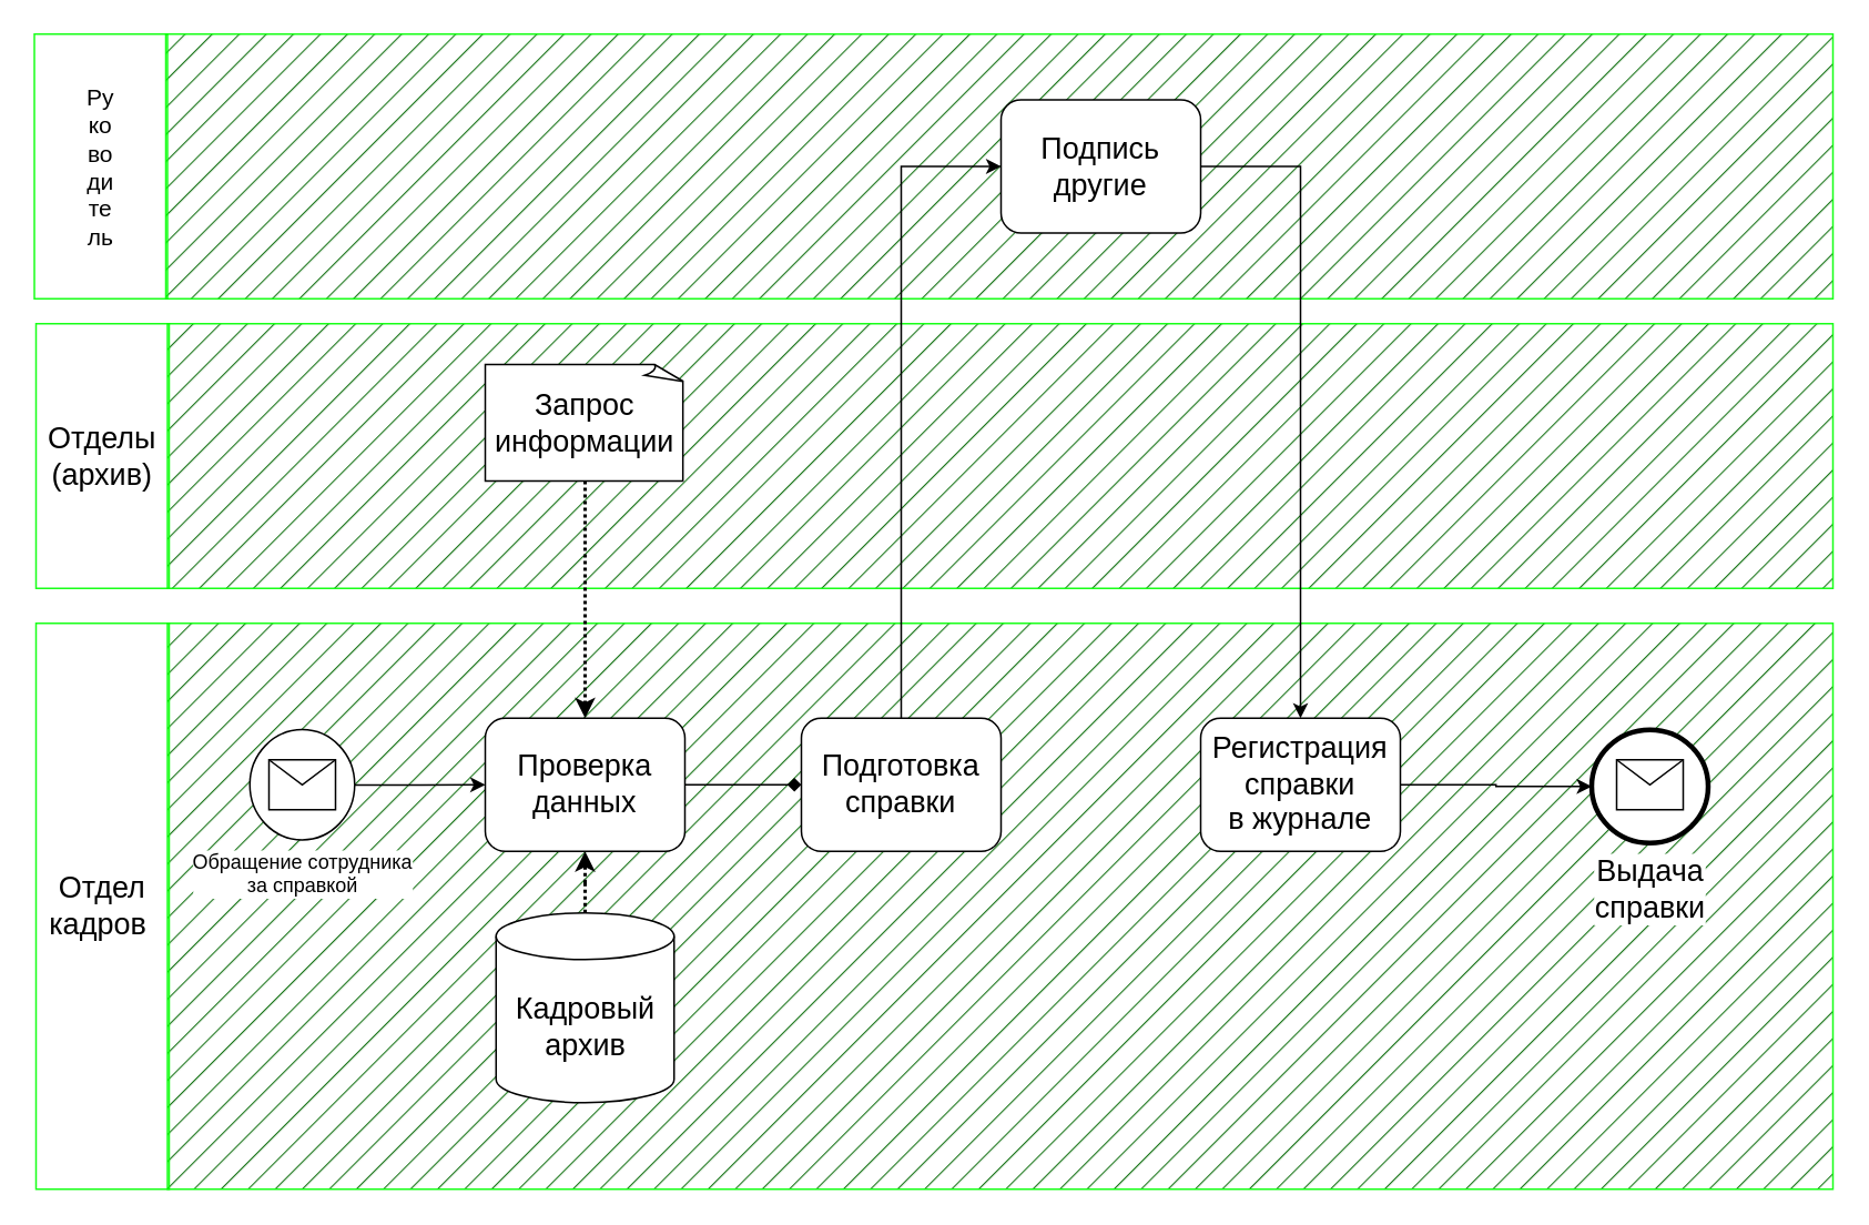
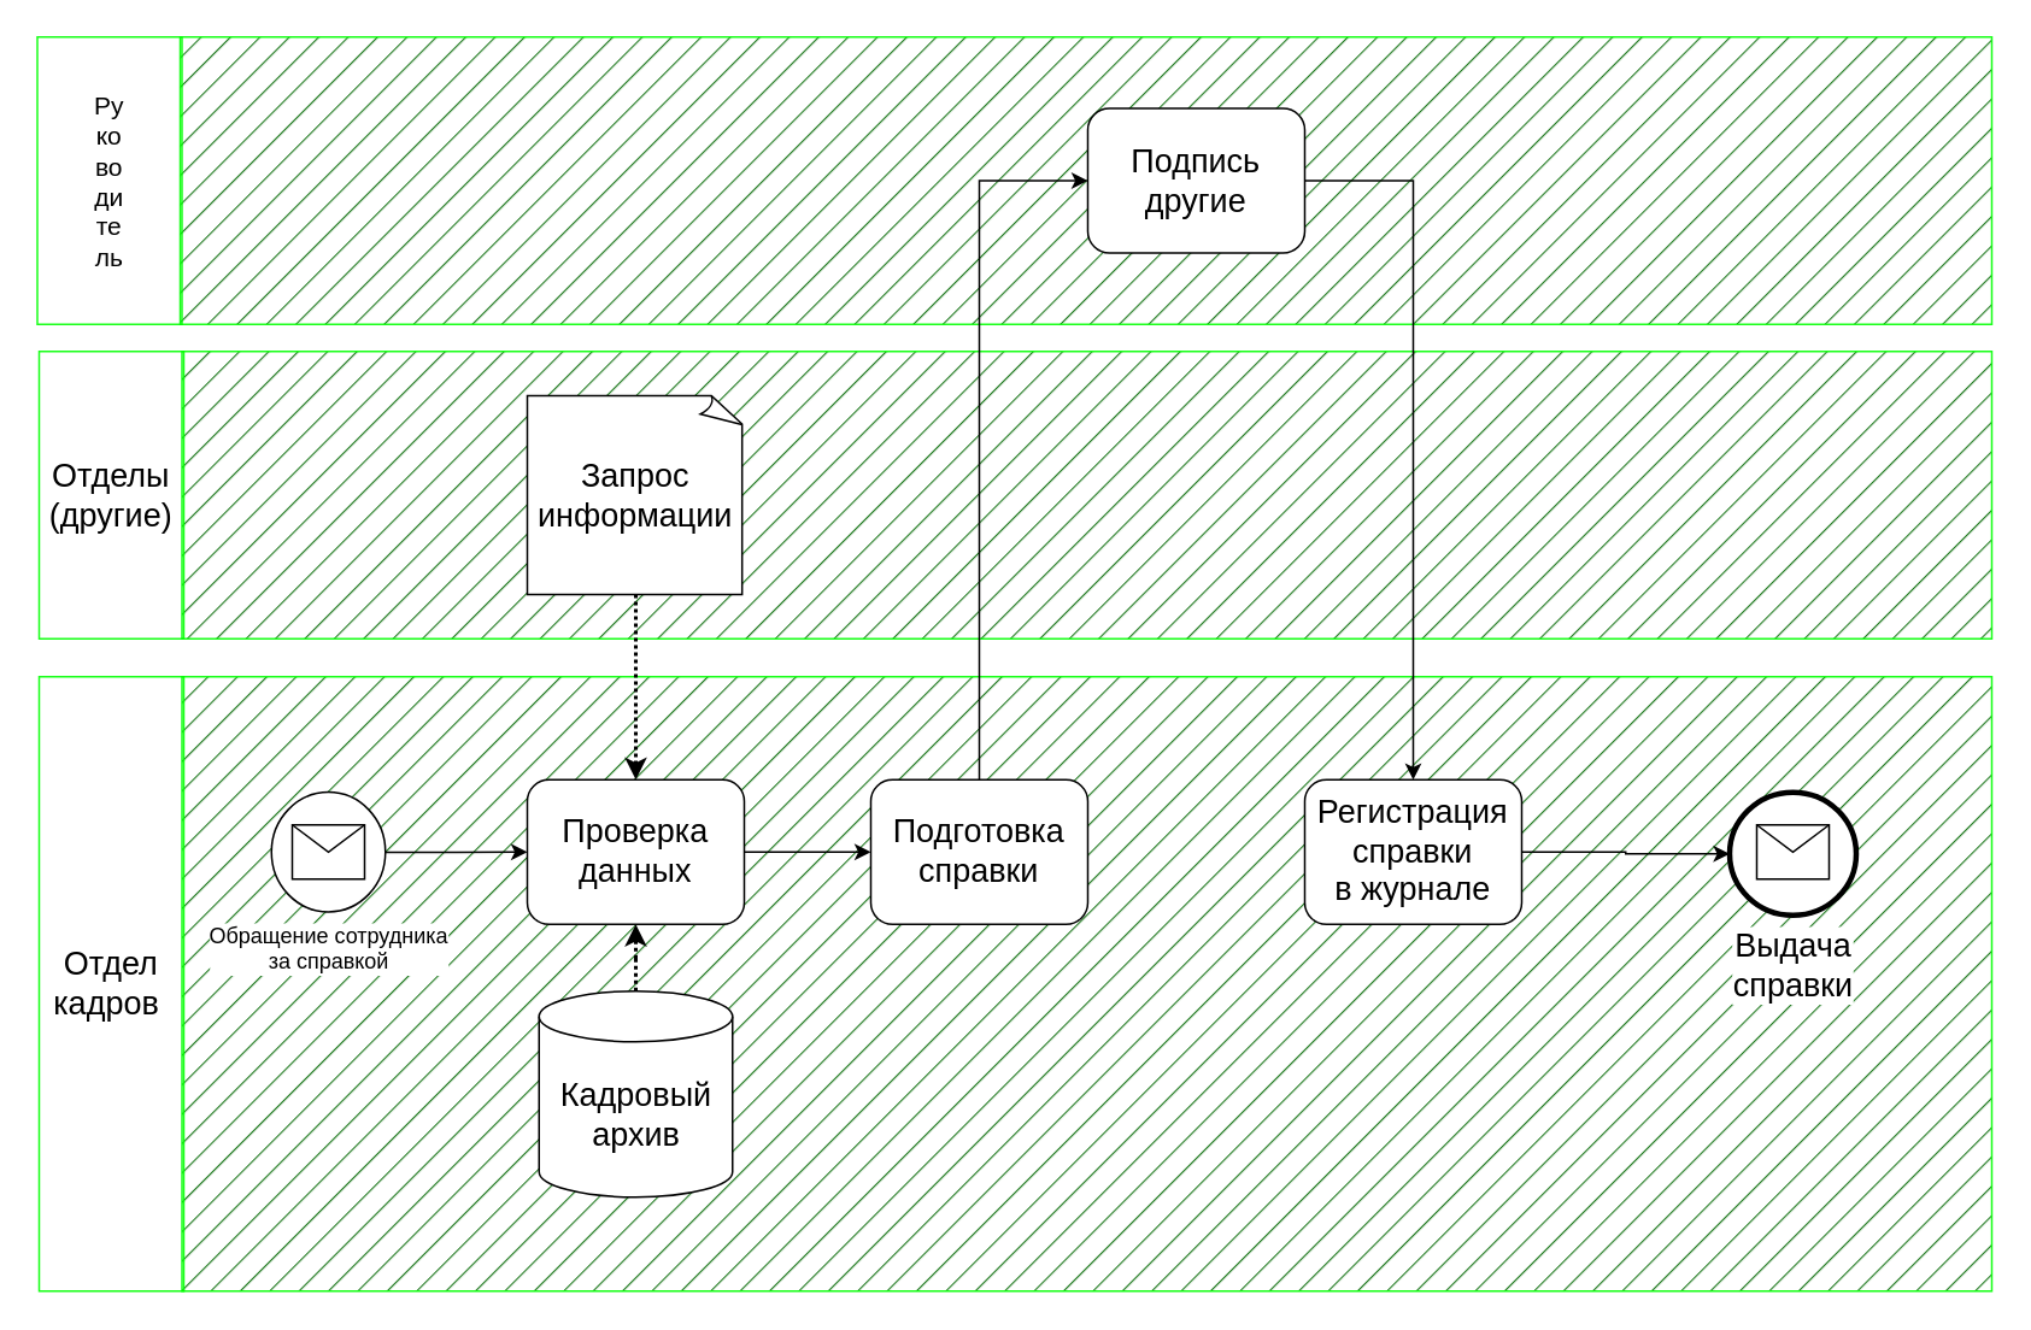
- <mxCell id="24" value="&lt;span style=&quot;font-size: 18px;&quot;&gt;Запрос&lt;br&gt;&lt;/span&gt;&lt;font style=&quot;font-size: 18px;&quot;&gt;информации&lt;/font&gt;" style="whiteSpace=wrap;html=1;shape=mxgraph.basic.document" vertex="1" parent="1"><mxGeometry x="291" y="218.5" width="120" height="70" as="geometry" /></mxCell>
+ <mxCell id="24" value="&lt;span style=&quot;font-size: 18px;&quot;&gt;Запрос&lt;br&gt;&lt;/span&gt;&lt;font style=&quot;font-size: 18px;&quot;&gt;информации&lt;/font&gt;" style="whiteSpace=wrap;html=1;shape=mxgraph.basic.document" vertex="1" parent="1"><mxGeometry x="291" y="218.5" width="120" height="110" as="geometry" /></mxCell>
- <mxCell id="26" value="&lt;font style=&quot;font-size: 18px;&quot;&gt;Отделы&lt;br&gt;(архив)&lt;br&gt;&lt;/font&gt;" style="rounded=0;whiteSpace=wrap;html=1;fillStyle=hatch;fillColor=none;strokeColor=#00FF00;gradientColor=none;opacity=90;" vertex="1" parent="1"><mxGeometry x="21" y="194" width="80" height="159" as="geometry" /></mxCell>
+ <mxCell id="26" value="&lt;font style=&quot;font-size: 18px;&quot;&gt;Отделы&lt;br&gt;(другие)&lt;br&gt;&lt;/font&gt;" style="rounded=0;whiteSpace=wrap;html=1;fillStyle=hatch;fillColor=none;strokeColor=#00FF00;gradientColor=none;opacity=90;" vertex="1" parent="1"><mxGeometry x="21" y="194" width="80" height="159" as="geometry" /></mxCell>
- <mxCell id="11" style="edgeStyle=orthogonalEdgeStyle;rounded=0;html=1;jettySize=auto;orthogonalLoop=1;endArrow=diamond;" parent="1" source="6" target="7" edge="1"><mxGeometry relative="1" as="geometry" /></mxCell>
+ <mxCell id="11" style="edgeStyle=orthogonalEdgeStyle;rounded=0;html=1;jettySize=auto;orthogonalLoop=1;" parent="1" source="6" target="7" edge="1"><mxGeometry relative="1" as="geometry" /></mxCell>
